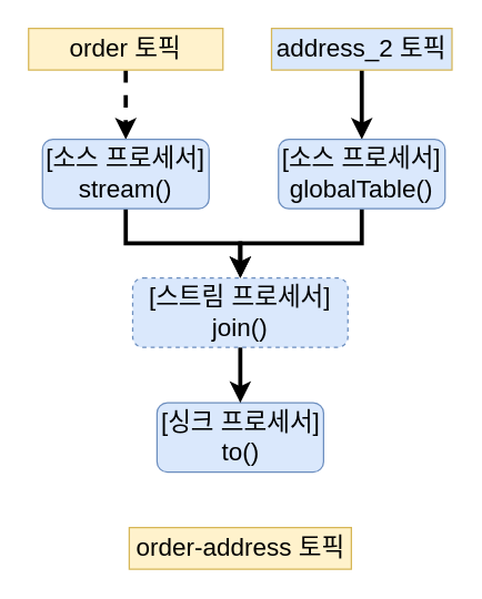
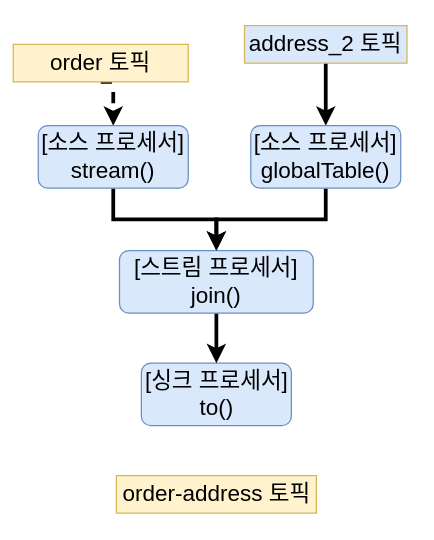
- <mxCell id="3" value="&lt;font style=&quot;font-size: 18px;&quot;&gt;order 토픽&lt;/font&gt;" style="rounded=0;whiteSpace=wrap;html=1;fillColor=#fff2cc;strokeColor=#d6b656;" parent="1" vertex="1"><mxGeometry x="20" y="20" width="140" height="30" as="geometry" /></mxCell>
+ <mxCell id="3" value="&lt;font style=&quot;font-size: 18px;&quot;&gt;order 토픽&lt;/font&gt;" style="rounded=0;whiteSpace=wrap;html=1;fillColor=#fff2cc;strokeColor=#d6b656;" parent="1" vertex="1"><mxGeometry x="10" y="35" width="140" height="30" as="geometry" /></mxCell>
- <mxCell id="9" value="[스트림 프로세서]&lt;br&gt;join()" style="rounded=1;whiteSpace=wrap;html=1;fontSize=18;fillColor=#dae8fc;strokeColor=#6c8ebf;dashed=1;" parent="1" vertex="1"><mxGeometry x="95" y="200" width="155" height="50" as="geometry" /></mxCell>
+ <mxCell id="9" value="[스트림 프로세서]&lt;br&gt;join()" style="rounded=1;whiteSpace=wrap;html=1;fontSize=18;fillColor=#dae8fc;strokeColor=#6c8ebf;" parent="1" vertex="1"><mxGeometry x="95" y="200" width="155" height="50" as="geometry" /></mxCell>
